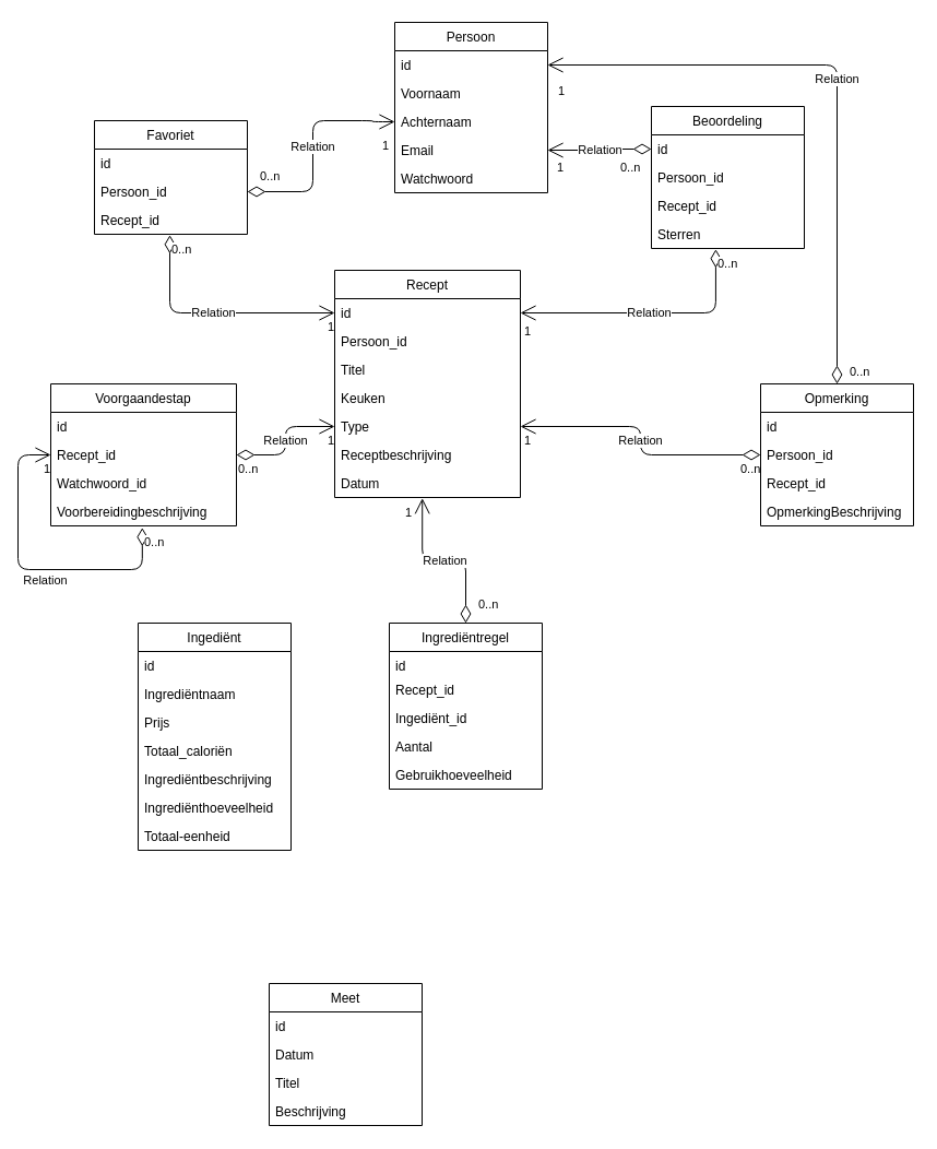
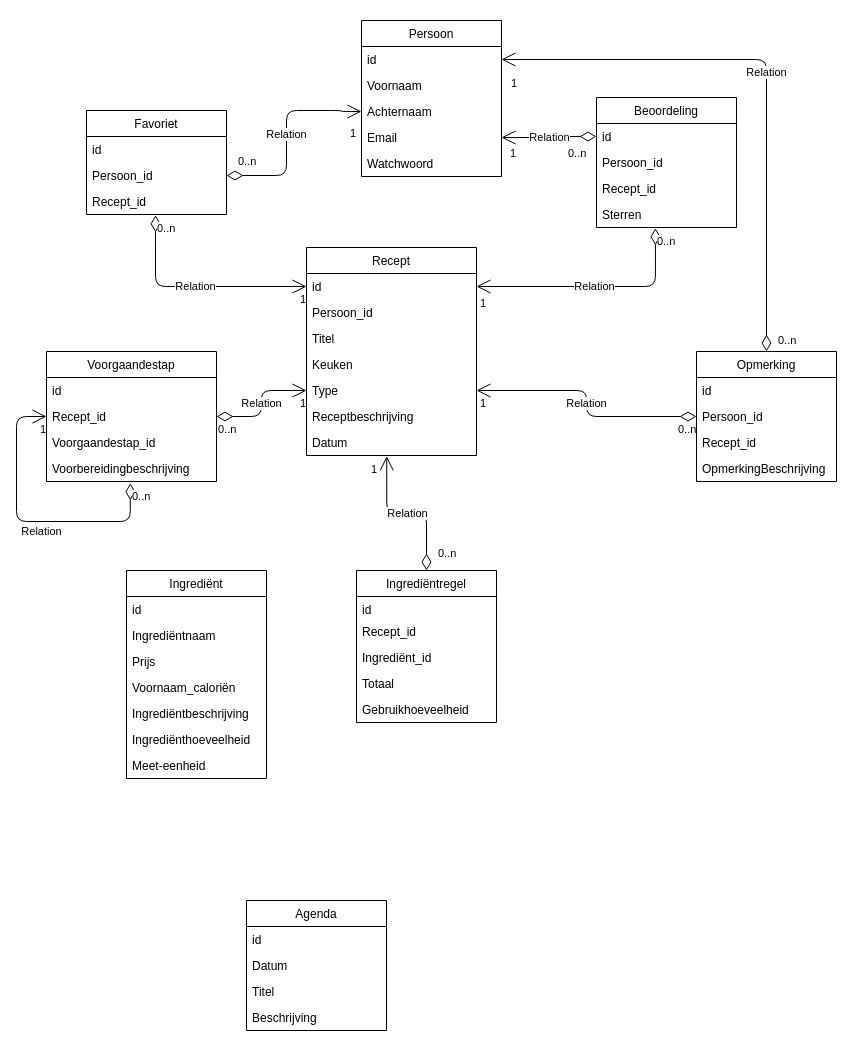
- <mxCell id="52" value="Watchwoord_id" style="text;strokeColor=none;fillColor=none;align=left;verticalAlign=top;spacingLeft=4;spacingRight=4;overflow=hidden;rotatable=0;points=[[0,0.5],[1,0.5]];portConstraint=eastwest;" vertex="1" parent="49"><mxGeometry y="78" width="170" height="26" as="geometry" /></mxCell>
+ <mxCell id="52" value="Voorgaandestap_id" style="text;strokeColor=none;fillColor=none;align=left;verticalAlign=top;spacingLeft=4;spacingRight=4;overflow=hidden;rotatable=0;points=[[0,0.5],[1,0.5]];portConstraint=eastwest;" vertex="1" parent="49"><mxGeometry y="78" width="170" height="26" as="geometry" /></mxCell>
- <mxCell id="29" value="Ingediënt" style="swimlane;fontStyle=0;childLayout=stackLayout;horizontal=1;startSize=26;fillColor=none;horizontalStack=0;resizeParent=1;resizeParentMax=0;resizeLast=0;collapsible=1;marginBottom=0;" parent="1" vertex="1"><mxGeometry x="100" y="570" width="140" height="208" as="geometry" /></mxCell>
+ <mxCell id="29" value="Ingrediënt" style="swimlane;fontStyle=0;childLayout=stackLayout;horizontal=1;startSize=26;fillColor=none;horizontalStack=0;resizeParent=1;resizeParentMax=0;resizeLast=0;collapsible=1;marginBottom=0;" parent="1" vertex="1"><mxGeometry x="100" y="570" width="140" height="208" as="geometry" /></mxCell>
- <mxCell id="40" value="Ingediënt_id" style="text;strokeColor=none;fillColor=none;align=left;verticalAlign=top;spacingLeft=4;spacingRight=4;overflow=hidden;rotatable=0;points=[[0,0.5],[1,0.5]];portConstraint=eastwest;" parent="37" vertex="1"><mxGeometry y="74" width="140" height="26" as="geometry" /></mxCell>
+ <mxCell id="40" value="Ingrediënt_id" style="text;strokeColor=none;fillColor=none;align=left;verticalAlign=top;spacingLeft=4;spacingRight=4;overflow=hidden;rotatable=0;points=[[0,0.5],[1,0.5]];portConstraint=eastwest;" parent="37" vertex="1"><mxGeometry y="74" width="140" height="26" as="geometry" /></mxCell>
- <mxCell id="41" value="Aantal" style="text;strokeColor=none;fillColor=none;align=left;verticalAlign=top;spacingLeft=4;spacingRight=4;overflow=hidden;rotatable=0;points=[[0,0.5],[1,0.5]];portConstraint=eastwest;" parent="37" vertex="1"><mxGeometry y="100" width="140" height="26" as="geometry" /></mxCell>
+ <mxCell id="41" value="Totaal" style="text;strokeColor=none;fillColor=none;align=left;verticalAlign=top;spacingLeft=4;spacingRight=4;overflow=hidden;rotatable=0;points=[[0,0.5],[1,0.5]];portConstraint=eastwest;" parent="37" vertex="1"><mxGeometry y="100" width="140" height="26" as="geometry" /></mxCell>
- <mxCell id="33" value="Totaal_caloriën" style="text;strokeColor=none;fillColor=none;align=left;verticalAlign=top;spacingLeft=4;spacingRight=4;overflow=hidden;rotatable=0;points=[[0,0.5],[1,0.5]];portConstraint=eastwest;" vertex="1" parent="29"><mxGeometry y="104" width="140" height="26" as="geometry" /></mxCell>
+ <mxCell id="33" value="Voornaam_caloriën" style="text;strokeColor=none;fillColor=none;align=left;verticalAlign=top;spacingLeft=4;spacingRight=4;overflow=hidden;rotatable=0;points=[[0,0.5],[1,0.5]];portConstraint=eastwest;" vertex="1" parent="29"><mxGeometry y="104" width="140" height="26" as="geometry" /></mxCell>
- <mxCell id="36" value="Totaal-eenheid" style="text;strokeColor=none;fillColor=none;align=left;verticalAlign=top;spacingLeft=4;spacingRight=4;overflow=hidden;rotatable=0;points=[[0,0.5],[1,0.5]];portConstraint=eastwest;" vertex="1" parent="29"><mxGeometry y="182" width="140" height="26" as="geometry" /></mxCell>
+ <mxCell id="36" value="Meet-eenheid" style="text;strokeColor=none;fillColor=none;align=left;verticalAlign=top;spacingLeft=4;spacingRight=4;overflow=hidden;rotatable=0;points=[[0,0.5],[1,0.5]];portConstraint=eastwest;" vertex="1" parent="29"><mxGeometry y="182" width="140" height="26" as="geometry" /></mxCell>
- <mxCell id="10" value="Meet" style="swimlane;fontStyle=0;childLayout=stackLayout;horizontal=1;startSize=26;fillColor=none;horizontalStack=0;resizeParent=1;resizeParentMax=0;resizeLast=0;collapsible=1;marginBottom=0;" parent="1" vertex="1"><mxGeometry x="220" y="900" width="140" height="130" as="geometry" /></mxCell>
+ <mxCell id="10" value="Agenda" style="swimlane;fontStyle=0;childLayout=stackLayout;horizontal=1;startSize=26;fillColor=none;horizontalStack=0;resizeParent=1;resizeParentMax=0;resizeLast=0;collapsible=1;marginBottom=0;" parent="1" vertex="1"><mxGeometry x="220" y="900" width="140" height="130" as="geometry" /></mxCell>
